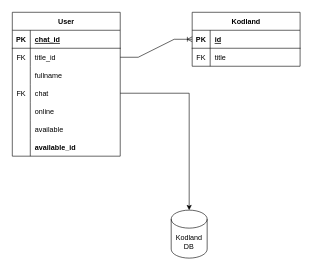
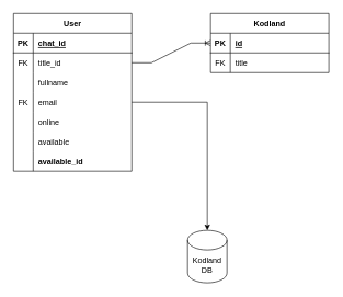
- <mxCell id="14" value="chat" style="shape=partialRectangle;connectable=0;fillColor=none;top=0;left=0;bottom=0;right=0;align=left;spacingLeft=6;overflow=hidden;" parent="12" vertex="1"><mxGeometry x="30" width="150" height="30" as="geometry"><mxRectangle width="150" height="30" as="alternateBounds" /></mxGeometry></mxCell>
+ <mxCell id="14" value="email" style="shape=partialRectangle;connectable=0;fillColor=none;top=0;left=0;bottom=0;right=0;align=left;spacingLeft=6;overflow=hidden;" parent="12" vertex="1"><mxGeometry x="30" width="150" height="30" as="geometry"><mxRectangle width="150" height="30" as="alternateBounds" /></mxGeometry></mxCell>
